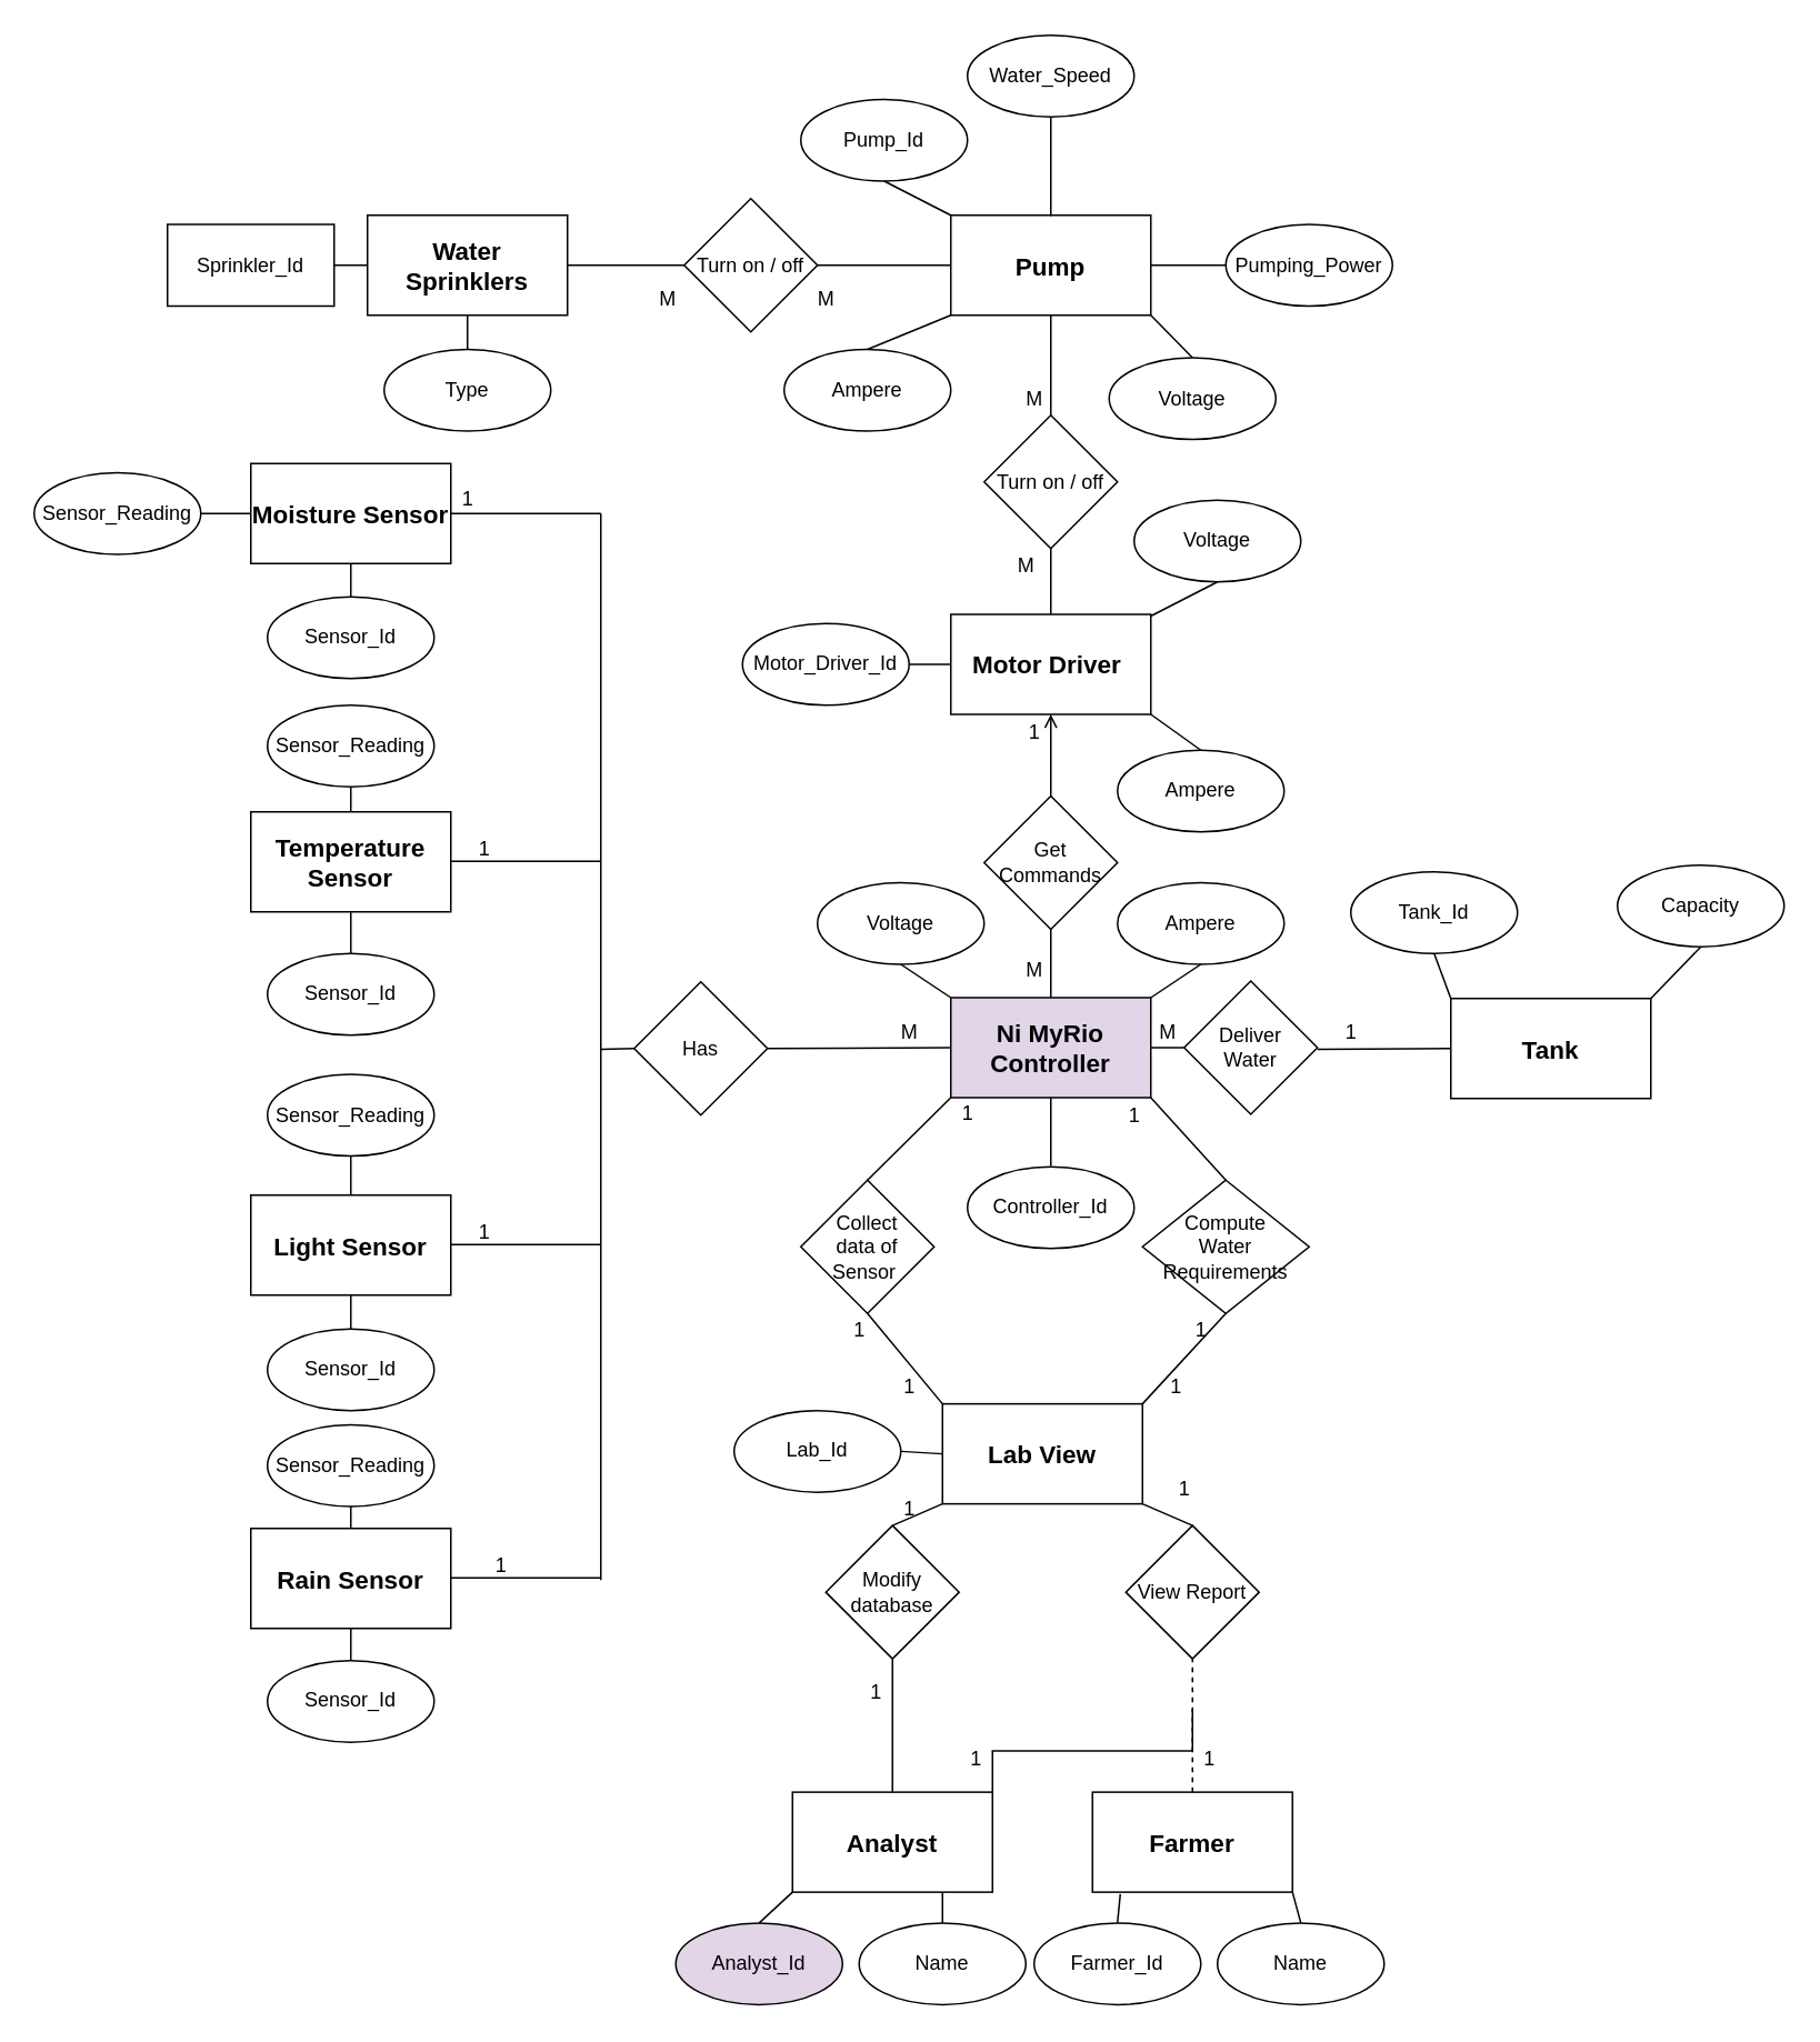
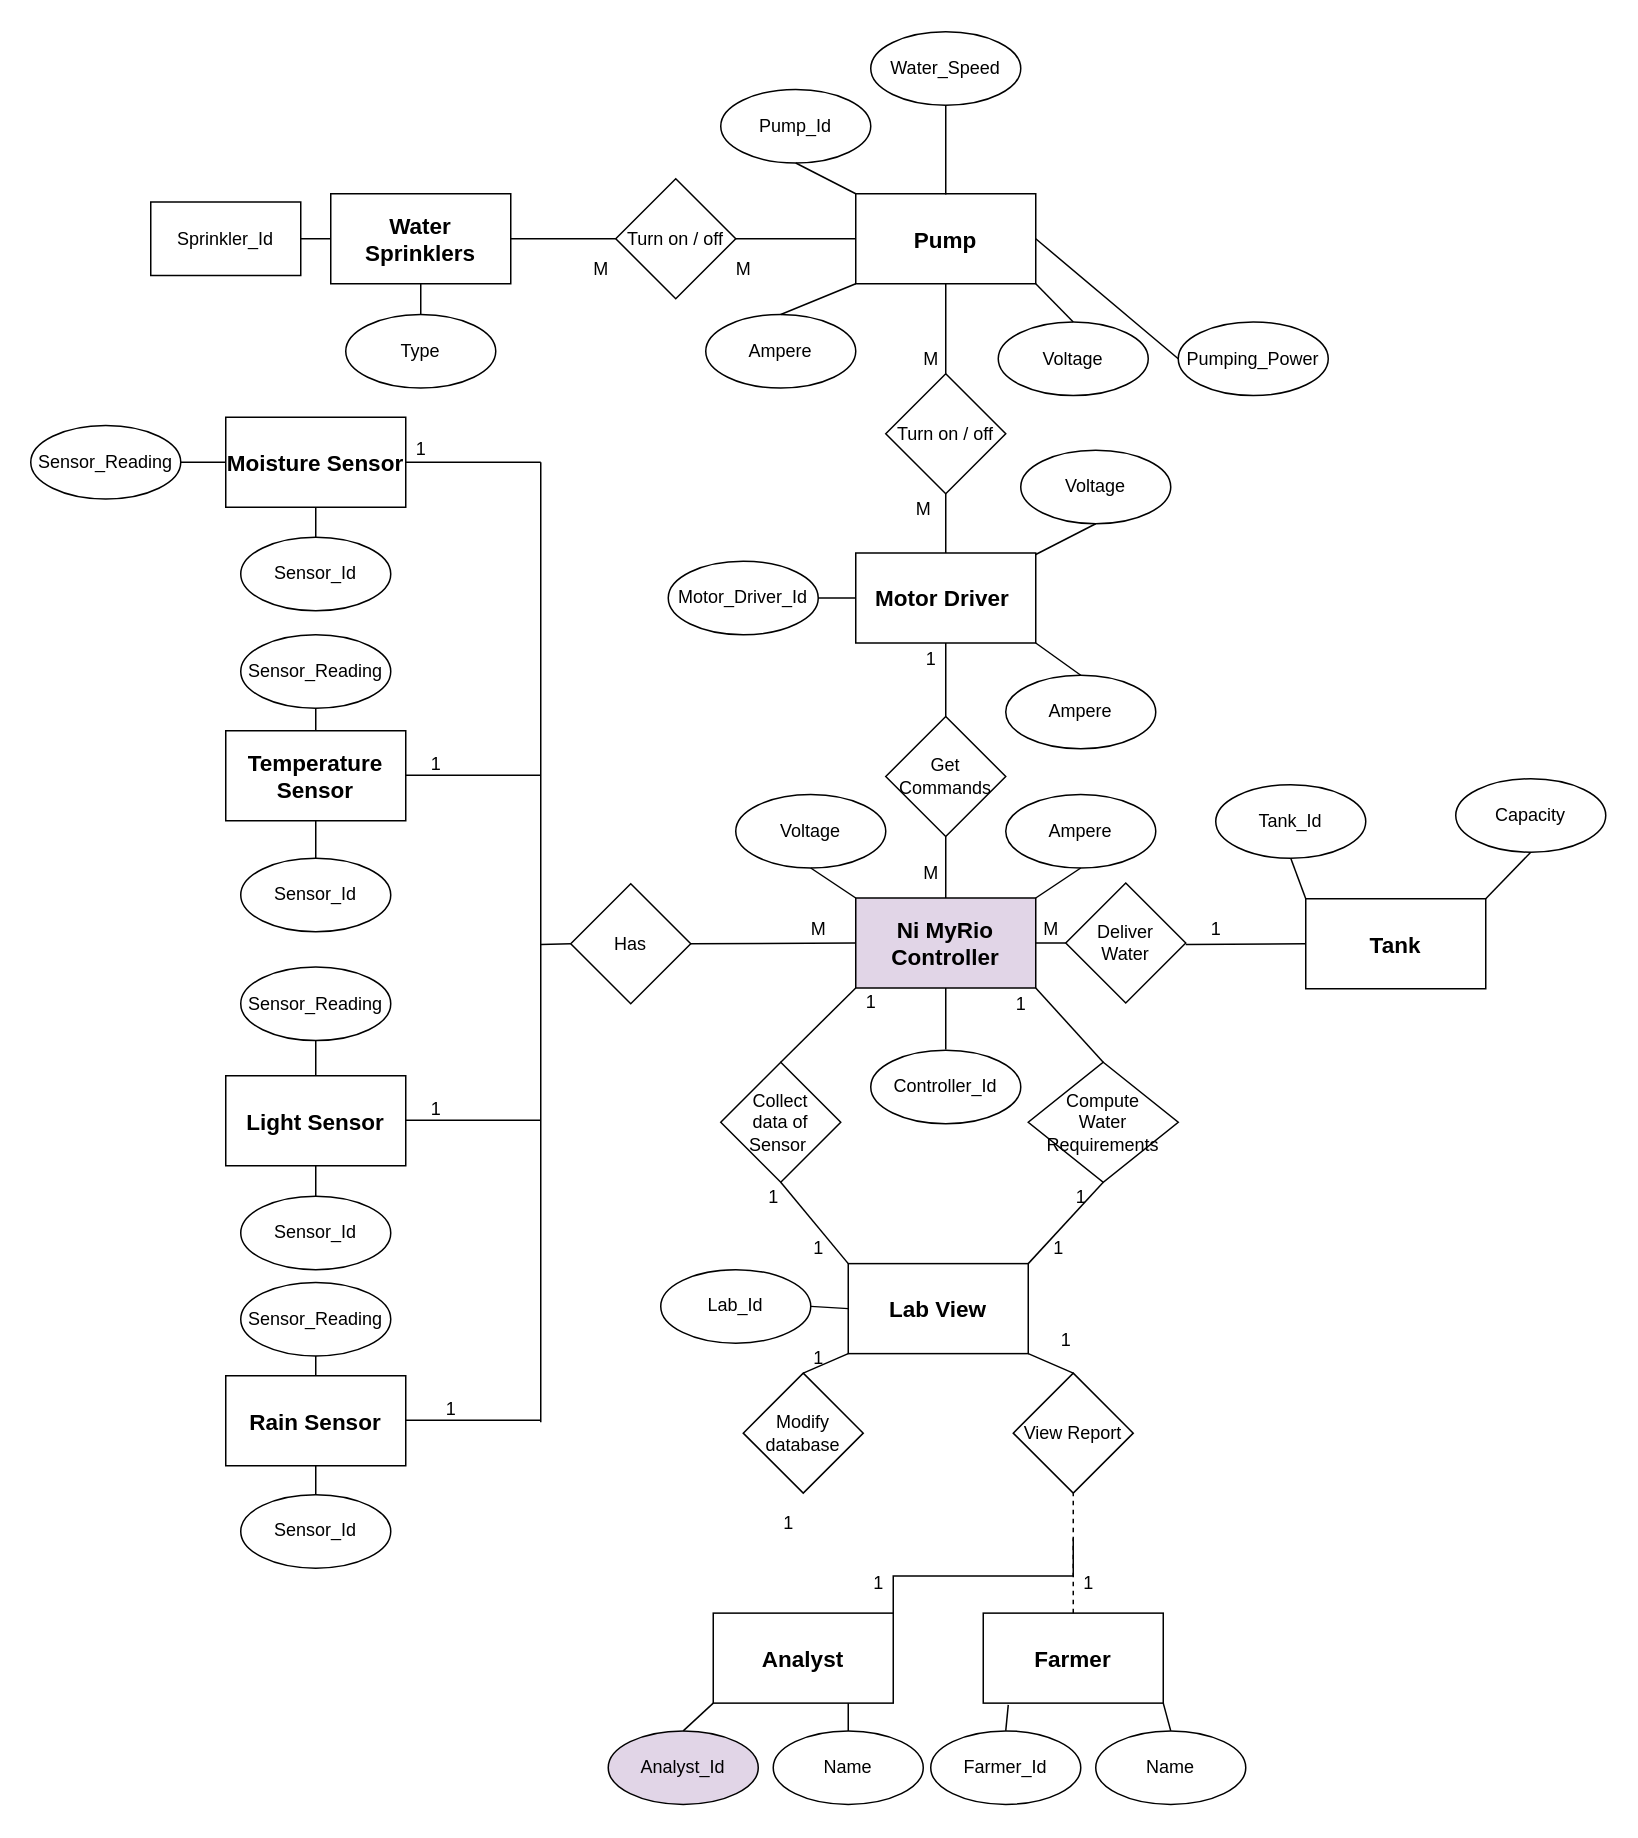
- <mxCell id="113" value="Pumping_Power" style="ellipse;whiteSpace=wrap;html=1;" parent="1" vertex="1"><mxGeometry x="735" y="134" width="100" height="49" as="geometry" /></mxCell>
+ <mxCell id="113" value="Pumping_Power" style="ellipse;whiteSpace=wrap;html=1;" parent="1" vertex="1"><mxGeometry x="785" y="214" width="100" height="49" as="geometry" /></mxCell>
- <mxCell id="54" value="" style="endArrow=open;html=1;rounded=0;entryX=0.5;entryY=1;entryDx=0;entryDy=0;exitX=0.5;exitY=0;exitDx=0;exitDy=0;" parent="1" source="52" target="31" edge="1"><mxGeometry width="50" height="50" relative="1" as="geometry"><mxPoint x="510" y="539" as="sourcePoint" /><mxPoint x="560" y="489" as="targetPoint" /></mxGeometry></mxCell>
+ <mxCell id="54" value="" style="endArrow=none;html=1;rounded=0;entryX=0.5;entryY=1;entryDx=0;entryDy=0;exitX=0.5;exitY=0;exitDx=0;exitDy=0;" parent="1" source="52" target="31" edge="1"><mxGeometry width="50" height="50" relative="1" as="geometry"><mxPoint x="510" y="539" as="sourcePoint" /><mxPoint x="560" y="489" as="targetPoint" /></mxGeometry></mxCell>
- <mxCell id="37" value="" style="endArrow=none;html=1;rounded=0;exitX=0.5;exitY=0;exitDx=0;exitDy=0;entryX=0.5;entryY=1;entryDx=0;entryDy=0;" parent="1" source="23" target="35" edge="1"><mxGeometry width="50" height="50" relative="1" as="geometry"><mxPoint x="530" y="1015.75" as="sourcePoint" /><mxPoint x="580" y="965.75" as="targetPoint" /></mxGeometry></mxCell>
